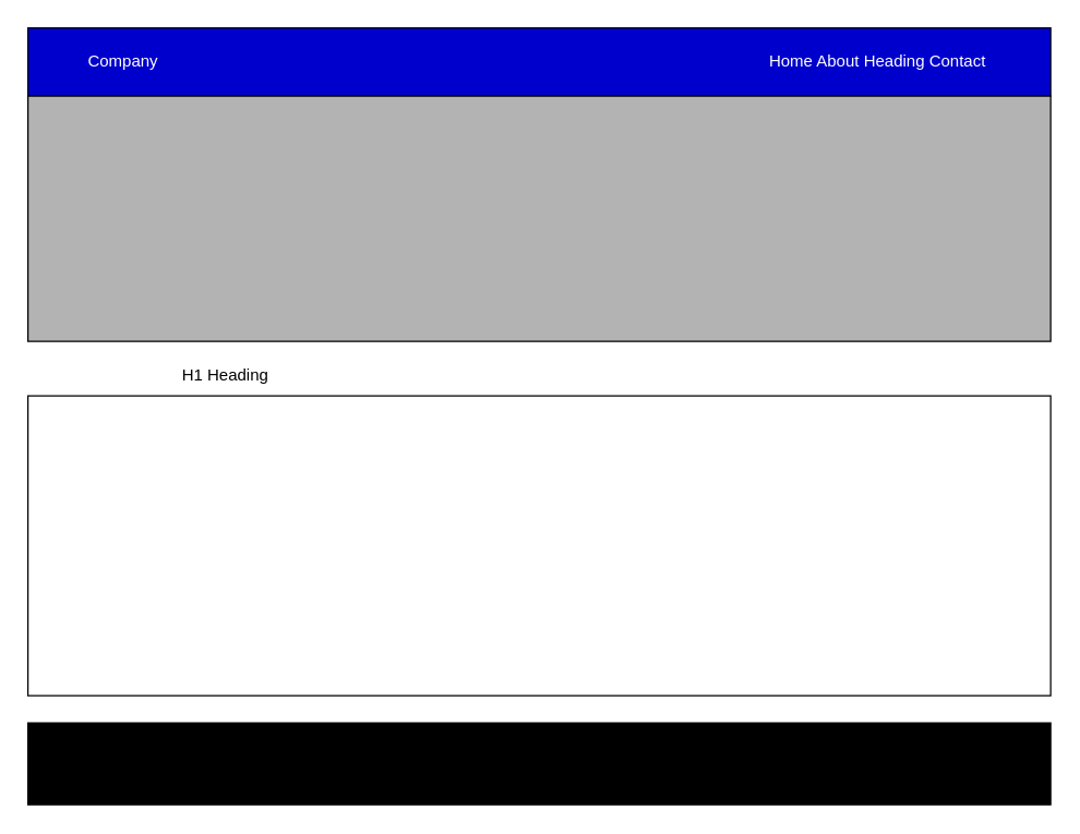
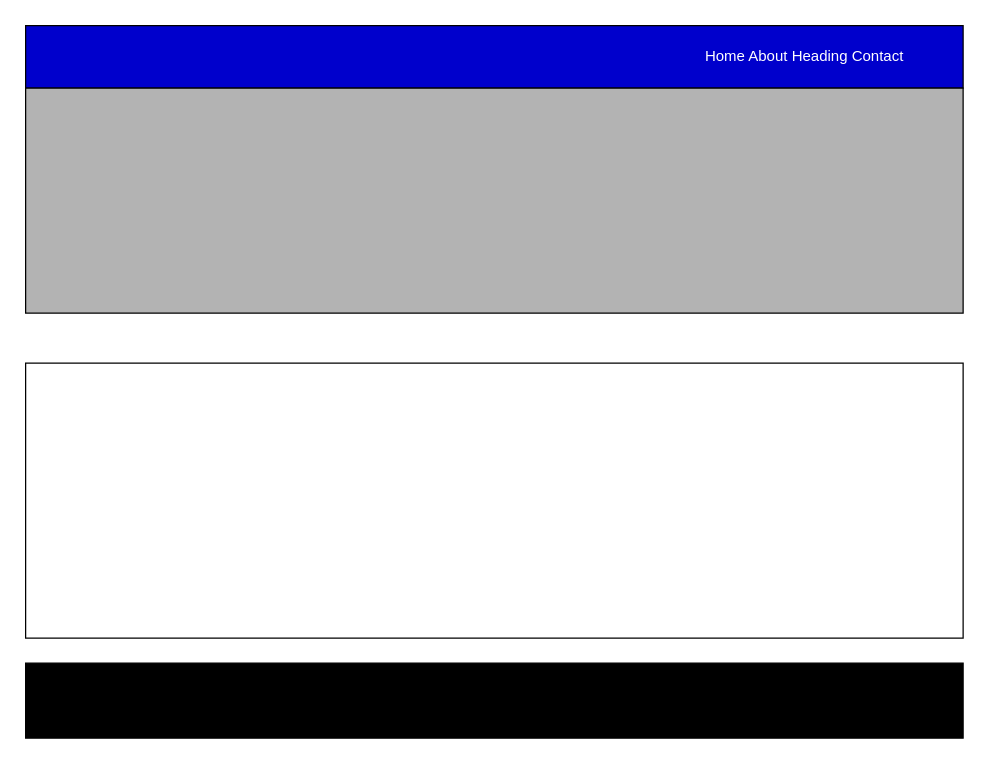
- <mxCell id="8" value="Company" style="text;html=1;strokeColor=none;fillColor=none;align=center;verticalAlign=middle;whiteSpace=wrap;rounded=0;fontColor=#FFFFFF;" vertex="1" parent="1"><mxGeometry x="60" y="30" width="60" height="30" as="geometry" /></mxCell>
- <mxCell id="4" value="H1 Heading" style="text;html=1;strokeColor=none;fillColor=none;align=center;verticalAlign=middle;whiteSpace=wrap;rounded=0;" vertex="1" parent="1"><mxGeometry x="110" y="260" width="110" height="30" as="geometry" /></mxCell>
